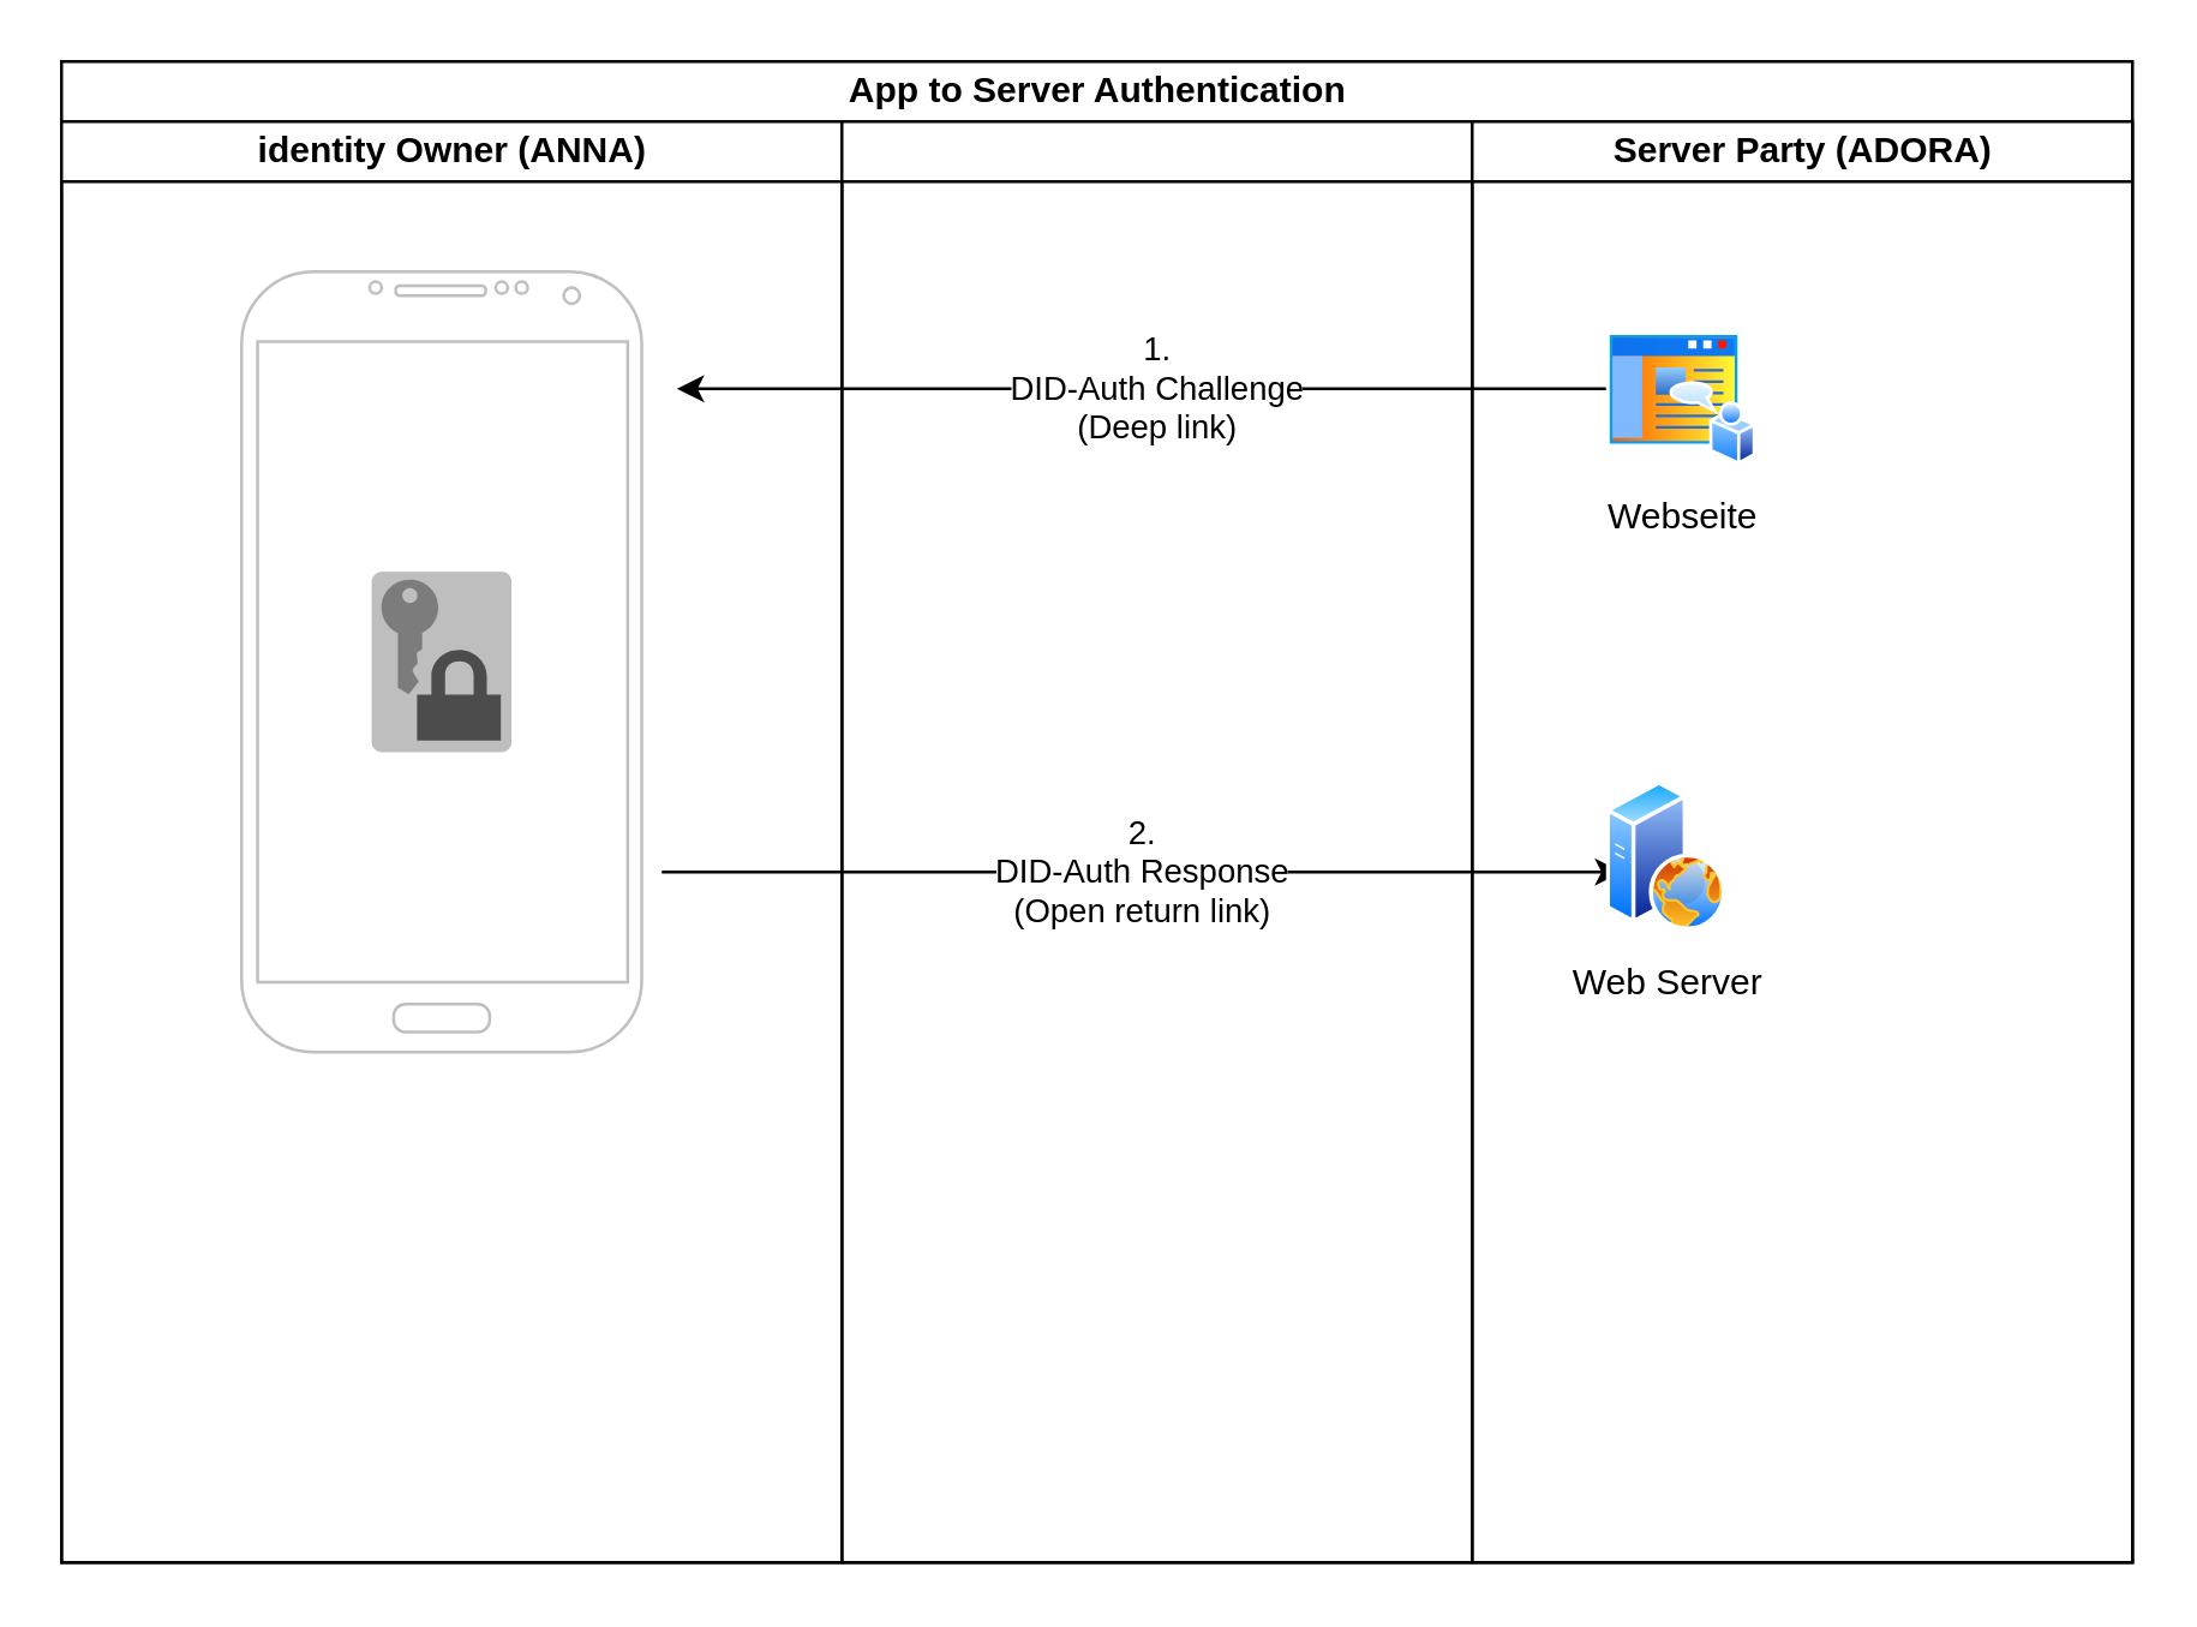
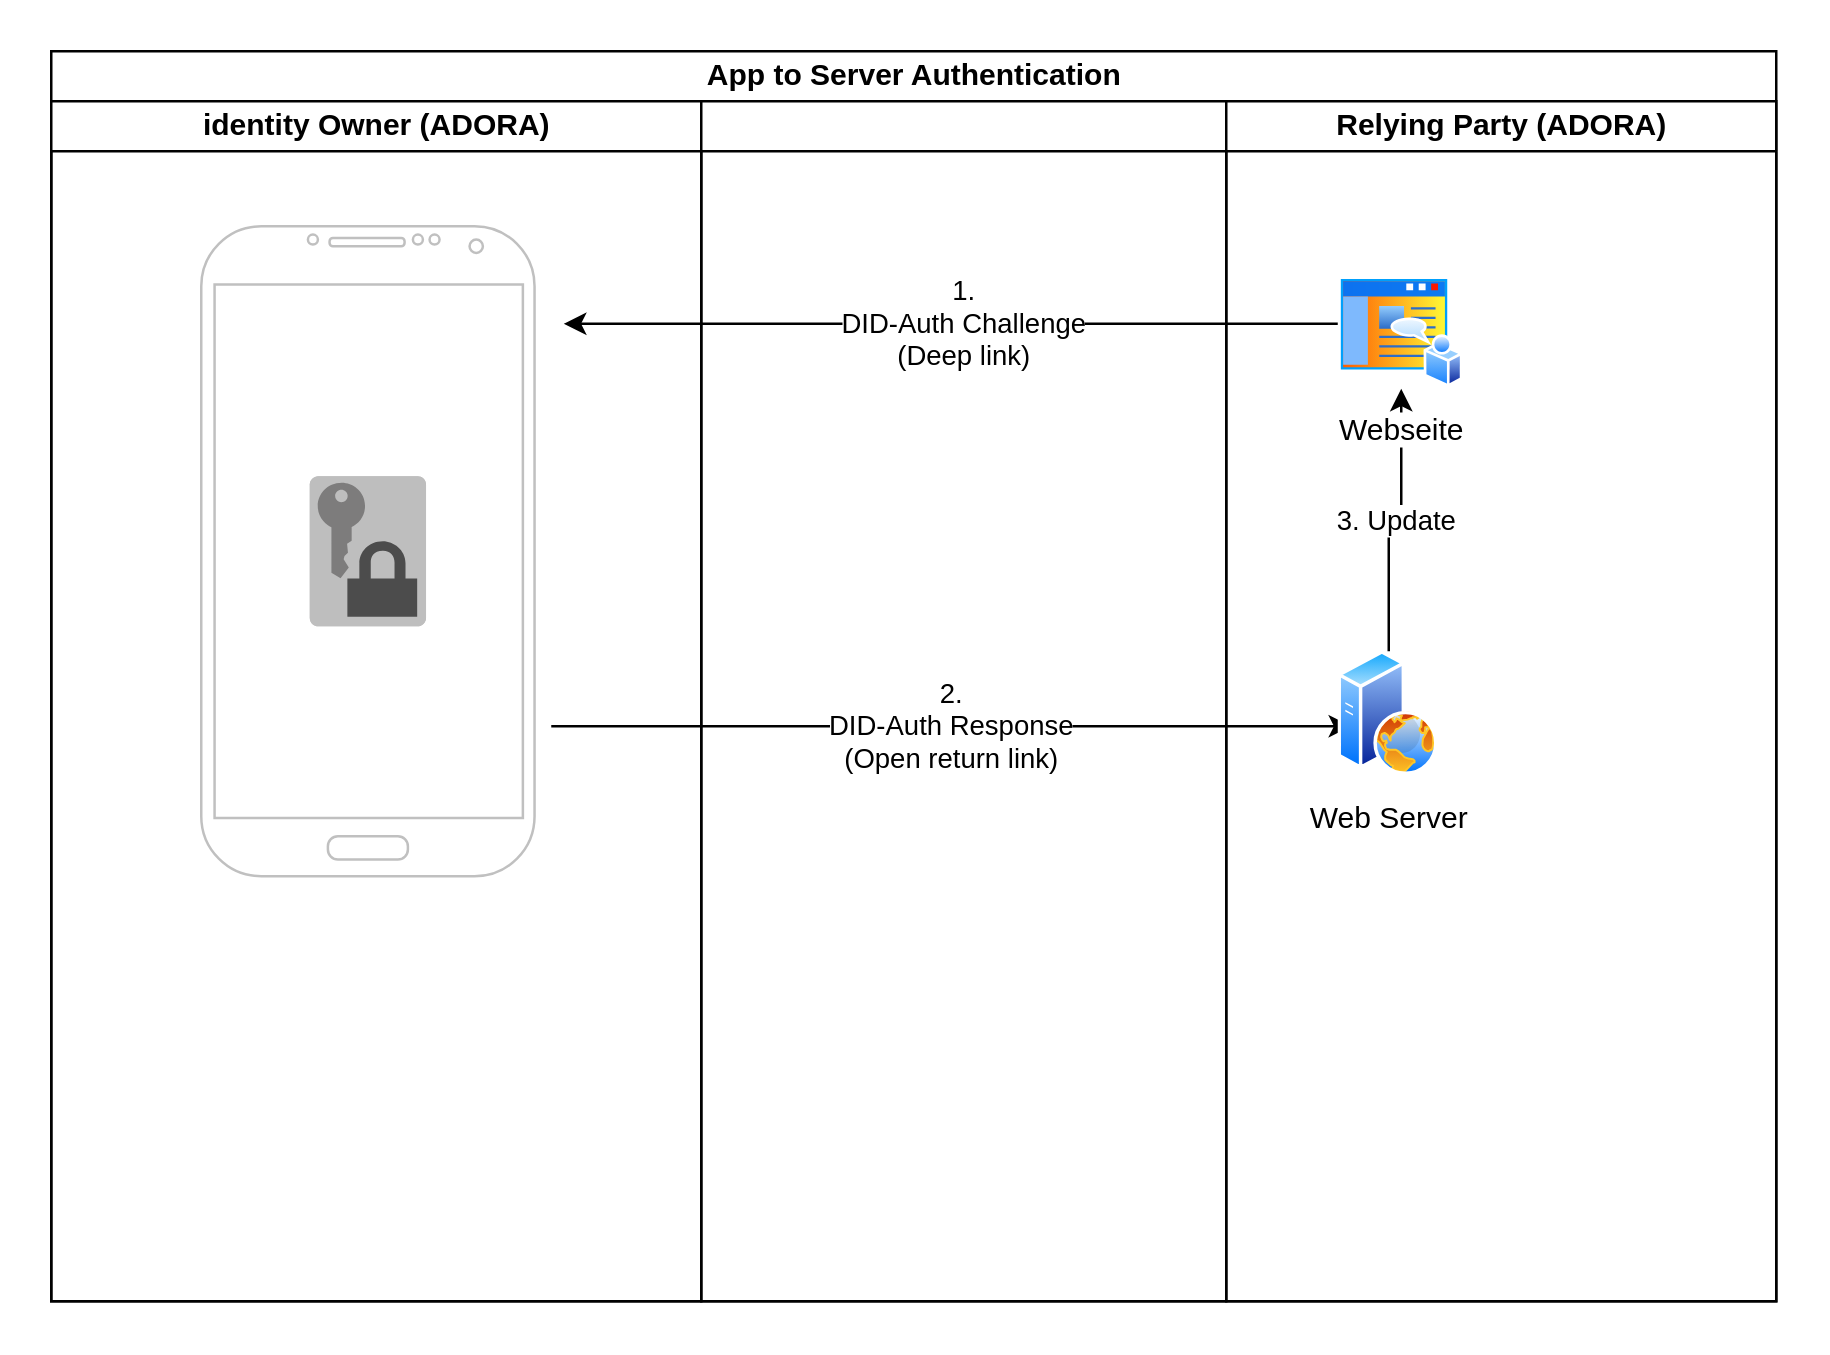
- <mxCell id="3" value="identity Owner (ANNA)" style="swimlane;html=1;startSize=20;" parent="2" vertex="1"><mxGeometry y="20" width="260" height="480" as="geometry" /></mxCell>
+ <mxCell id="3" value="identity Owner (ADORA)" style="swimlane;html=1;startSize=20;" parent="2" vertex="1"><mxGeometry y="20" width="260" height="480" as="geometry" /></mxCell>
- <mxCell id="9" value="Server Party (ADORA)" style="swimlane;html=1;startSize=20;" parent="2" vertex="1"><mxGeometry x="470" y="20" width="220" height="480" as="geometry" /></mxCell>
+ <mxCell id="9" value="Relying Party (ADORA)" style="swimlane;html=1;startSize=20;" parent="2" vertex="1"><mxGeometry x="470" y="20" width="220" height="480" as="geometry" /></mxCell>
+ <mxCell id="10" value="3. Update" style="edgeStyle=orthogonalEdgeStyle;rounded=0;orthogonalLoop=1;jettySize=auto;html=1;" edge="1" parent="9" source="12" target="11"><mxGeometry relative="1" as="geometry"><mxPoint x="90" y="120" as="targetPoint" /></mxGeometry></mxCell>
